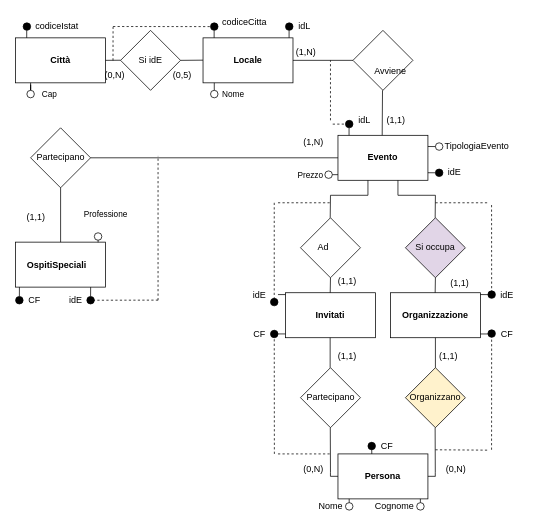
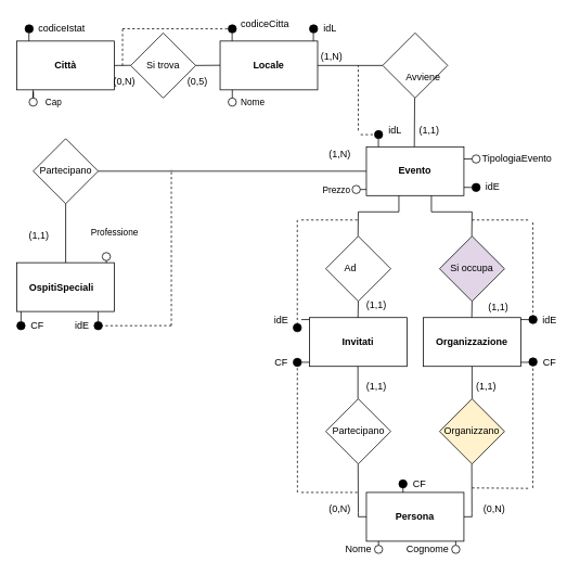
- <mxCell id="30" value="Si idE" style="text;html=1;strokeColor=none;fillColor=none;align=center;verticalAlign=middle;whiteSpace=wrap;rounded=0;" vertex="1" parent="1"><mxGeometry x="175" y="70" width="50" height="20" as="geometry" /></mxCell>
+ <mxCell id="30" value="Si trova" style="text;html=1;strokeColor=none;fillColor=none;align=center;verticalAlign=middle;whiteSpace=wrap;rounded=0;" vertex="1" parent="1"><mxGeometry x="175" y="70" width="50" height="20" as="geometry" /></mxCell>
